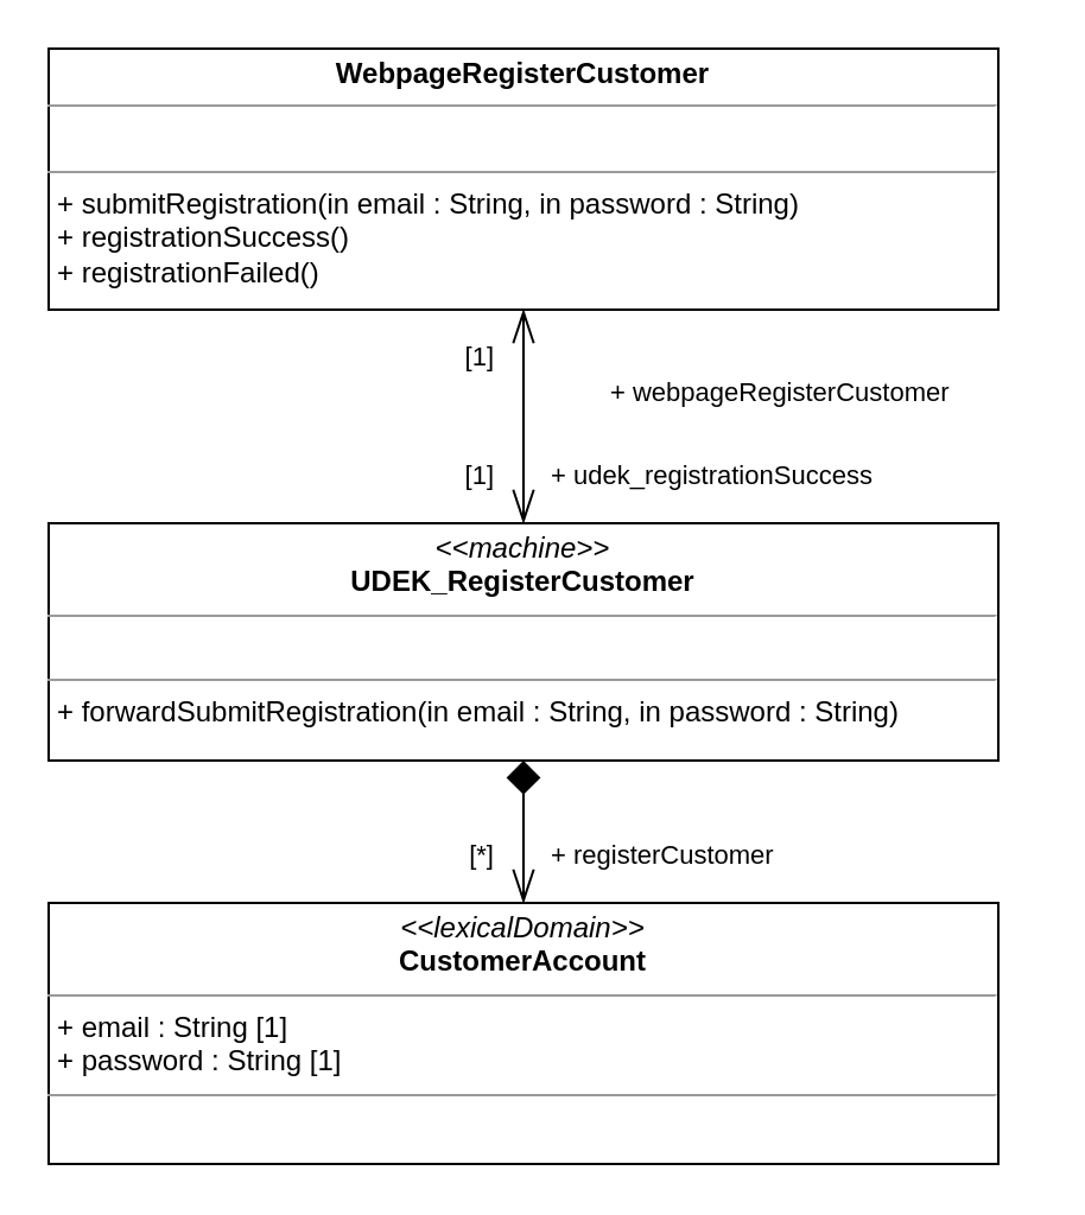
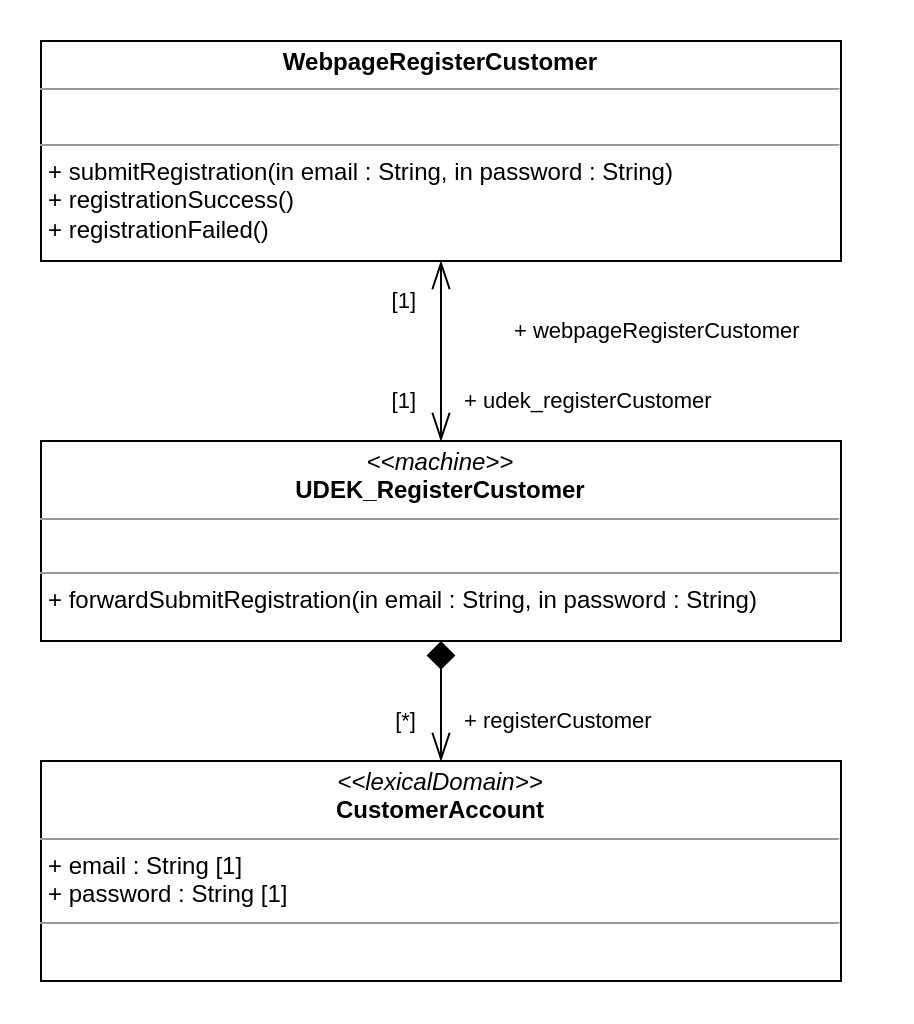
- <mxCell id="10" value="+ udek_registrationSuccess" style="text;html=1;strokeColor=none;fillColor=none;align=left;verticalAlign=middle;whiteSpace=wrap;rounded=0;fontFamily=Helvetica;fontSize=11;fontColor=default;" parent="1" vertex="1"><mxGeometry x="230" y="190" width="180" height="20" as="geometry" /></mxCell>
+ <mxCell id="10" value="+ udek_registerCustomer" style="text;html=1;strokeColor=none;fillColor=none;align=left;verticalAlign=middle;whiteSpace=wrap;rounded=0;fontFamily=Helvetica;fontSize=11;fontColor=default;" parent="1" vertex="1"><mxGeometry x="230" y="190" width="180" height="20" as="geometry" /></mxCell>
